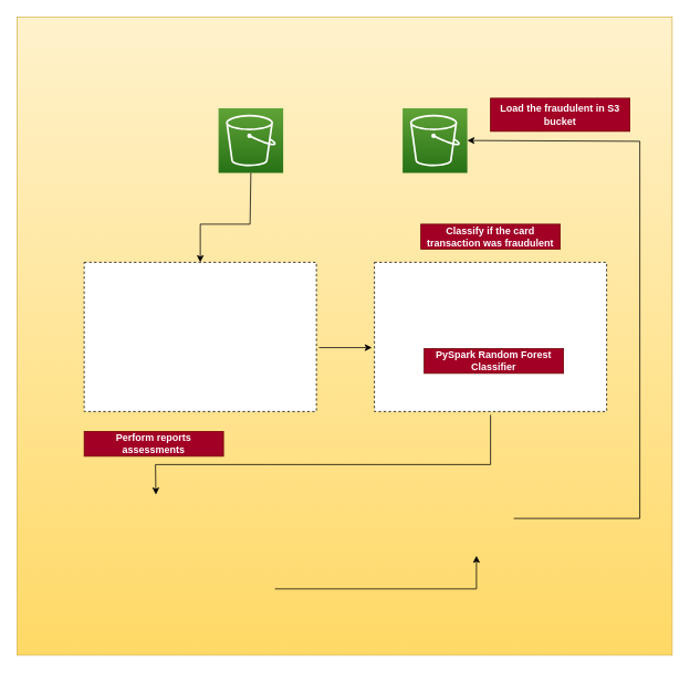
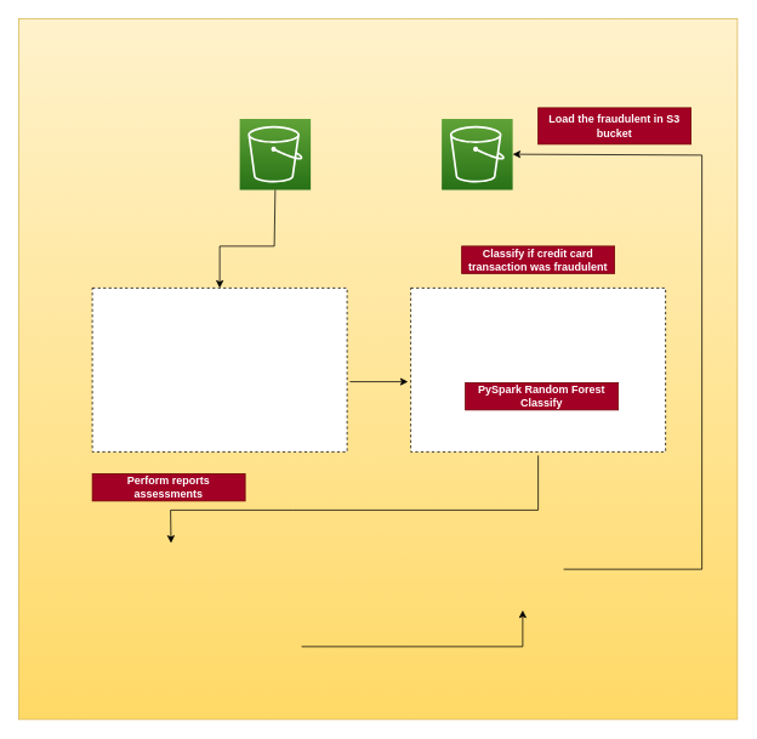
- <mxCell id="19" value="&lt;b style=&quot;&quot;&gt;Classify if the card transaction was fraudulent&lt;/b&gt;" style="text;html=1;strokeColor=#6F0000;fillColor=#a20025;align=center;verticalAlign=middle;whiteSpace=wrap;rounded=0;fontColor=#ffffff;" vertex="1" parent="1"><mxGeometry x="507" y="270" width="168" height="30" as="geometry" /></mxCell>
+ <mxCell id="19" value="&lt;b style=&quot;&quot;&gt;Classify if credit card transaction was fraudulent&lt;/b&gt;" style="text;html=1;strokeColor=#6F0000;fillColor=#a20025;align=center;verticalAlign=middle;whiteSpace=wrap;rounded=0;fontColor=#ffffff;" vertex="1" parent="1"><mxGeometry x="507" y="270" width="168" height="30" as="geometry" /></mxCell>
- <mxCell id="18" value="&lt;b style=&quot;&quot;&gt;PySpark Random Forest Classifier&lt;/b&gt;" style="text;html=1;strokeColor=#6F0000;fillColor=#a20025;align=center;verticalAlign=middle;whiteSpace=wrap;rounded=0;fontColor=#ffffff;" vertex="1" parent="1"><mxGeometry x="511" y="420" width="168" height="30" as="geometry" /></mxCell>
+ <mxCell id="18" value="&lt;b style=&quot;&quot;&gt;PySpark Random Forest Classify&lt;/b&gt;" style="text;html=1;strokeColor=#6F0000;fillColor=#a20025;align=center;verticalAlign=middle;whiteSpace=wrap;rounded=0;fontColor=#ffffff;" vertex="1" parent="1"><mxGeometry x="511" y="420" width="168" height="30" as="geometry" /></mxCell>
